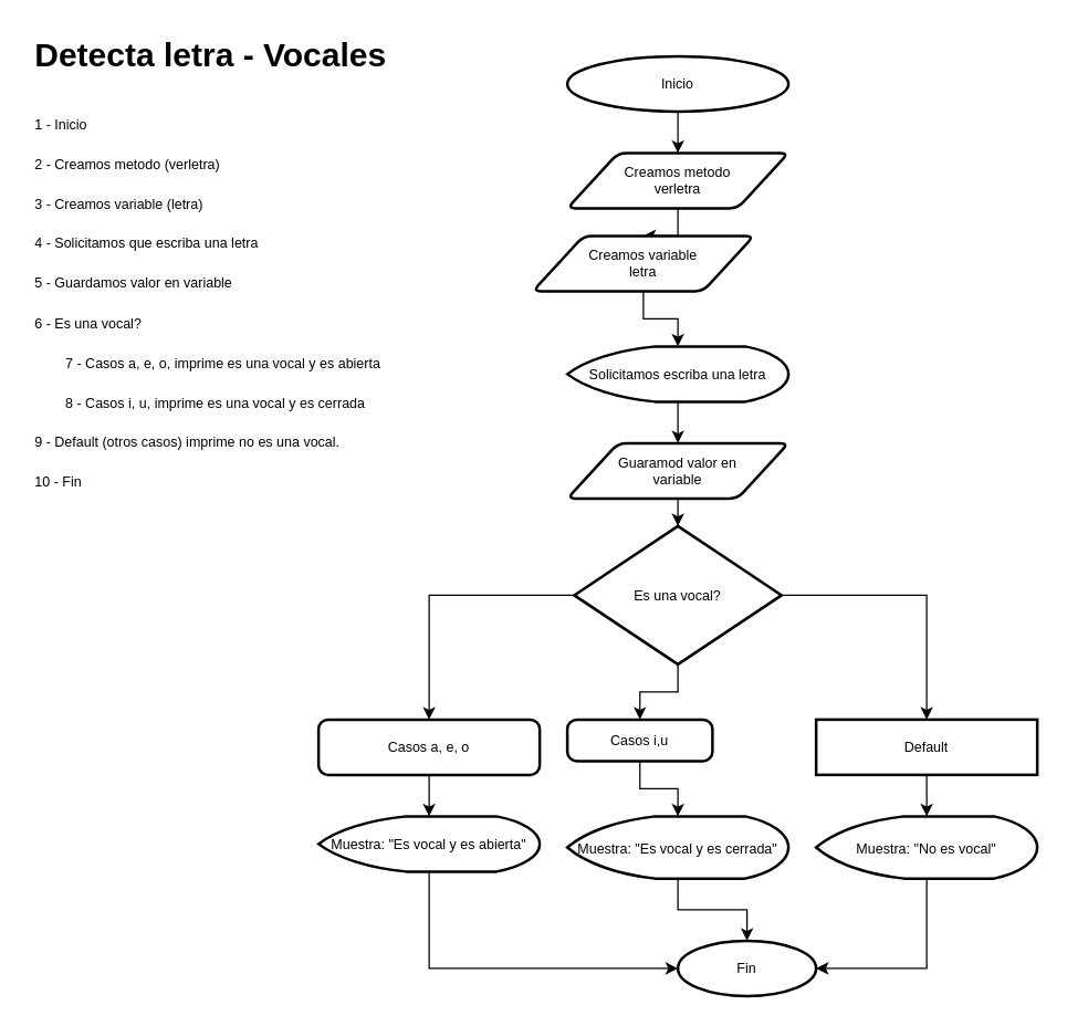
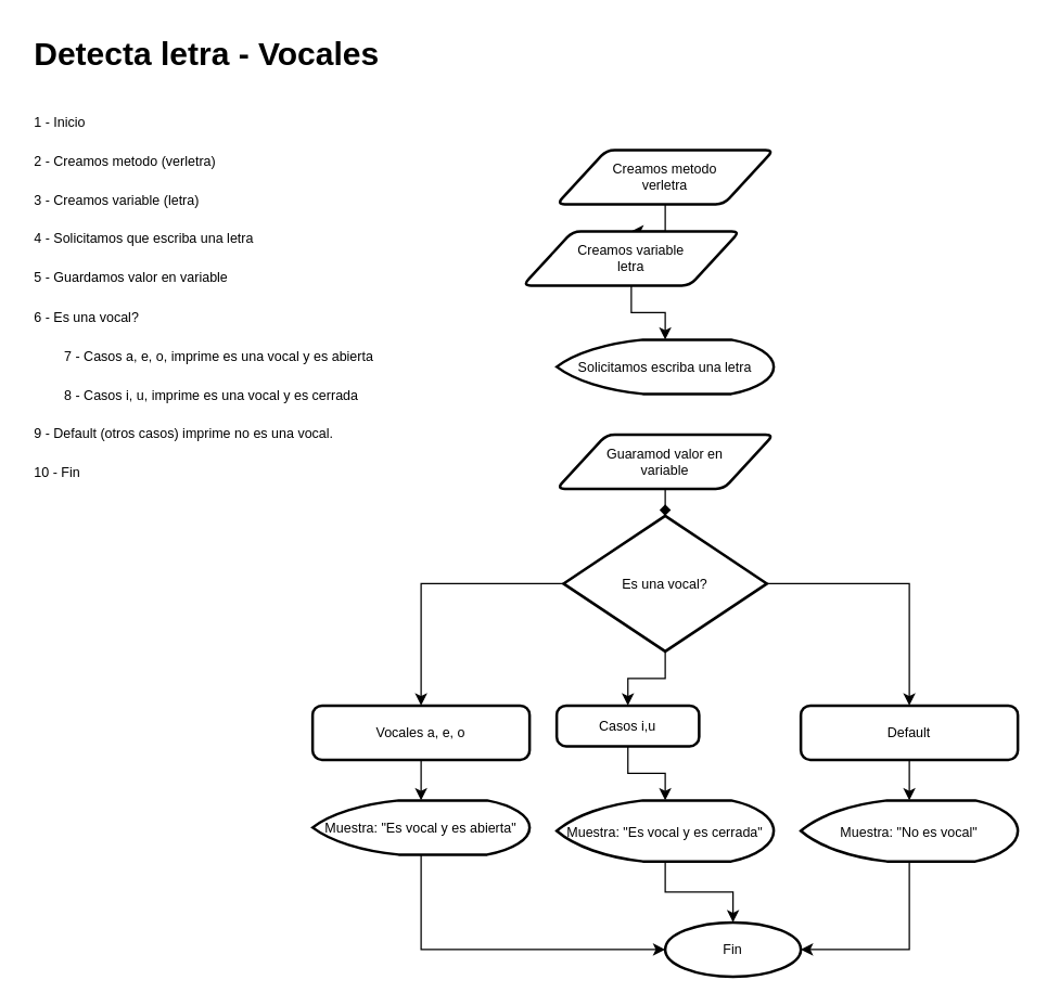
- <mxCell id="4" value="Inicio" style="strokeWidth=2;html=1;shape=mxgraph.flowchart.start_1;whiteSpace=wrap;fontSize=10;" vertex="1" parent="1"><mxGeometry x="410" y="40" width="160" height="40" as="geometry" /></mxCell>
- <mxCell id="3" style="edgeStyle=orthogonalEdgeStyle;rounded=0;orthogonalLoop=1;jettySize=auto;html=1;entryX=0.5;entryY=0;entryDx=0;entryDy=0;fontSize=10;" edge="1" parent="1" source="4" target="6"><mxGeometry relative="1" as="geometry" /></mxCell>
- <mxCell id="9" style="edgeStyle=orthogonalEdgeStyle;rounded=0;orthogonalLoop=1;jettySize=auto;html=1;entryX=0.5;entryY=0;entryDx=0;entryDy=0;fontSize=10;" edge="1" parent="1" source="10" target="12"><mxGeometry relative="1" as="geometry" /></mxCell>
- <mxCell id="11" style="edgeStyle=orthogonalEdgeStyle;rounded=0;orthogonalLoop=1;jettySize=auto;html=1;entryX=0.5;entryY=0;entryDx=0;entryDy=0;entryPerimeter=0;fontSize=10;" edge="1" parent="1" source="12" target="16"><mxGeometry relative="1" as="geometry" /></mxCell>
+ <mxCell id="11" style="edgeStyle=orthogonalEdgeStyle;rounded=0;orthogonalLoop=1;jettySize=auto;html=1;entryX=0.5;entryY=0;entryDx=0;entryDy=0;entryPerimeter=0;fontSize=10;endArrow=diamond;" edge="1" parent="1" source="12" target="16"><mxGeometry relative="1" as="geometry" /></mxCell>
- <mxCell id="18" value="Casos a, e, o" style="rounded=1;whiteSpace=wrap;html=1;absoluteArcSize=1;arcSize=14;strokeWidth=2;fontSize=10;" vertex="1" parent="1"><mxGeometry x="230" y="520" width="160" height="40" as="geometry" /></mxCell>
+ <mxCell id="18" value="Vocales a, e, o" style="rounded=1;whiteSpace=wrap;html=1;absoluteArcSize=1;arcSize=14;strokeWidth=2;fontSize=10;" vertex="1" parent="1"><mxGeometry x="230" y="520" width="160" height="40" as="geometry" /></mxCell>
- <mxCell id="22" value="Default" style="whiteSpace=wrap;html=1;absoluteArcSize=1;arcSize=14;strokeWidth=2;fontSize=10;rounded=0;" vertex="1" parent="1"><mxGeometry x="590" y="520" width="160" height="40" as="geometry" /></mxCell>
+ <mxCell id="22" value="Default" style="rounded=1;whiteSpace=wrap;html=1;absoluteArcSize=1;arcSize=14;strokeWidth=2;fontSize=10;" vertex="1" parent="1"><mxGeometry x="590" y="520" width="160" height="40" as="geometry" /></mxCell>
